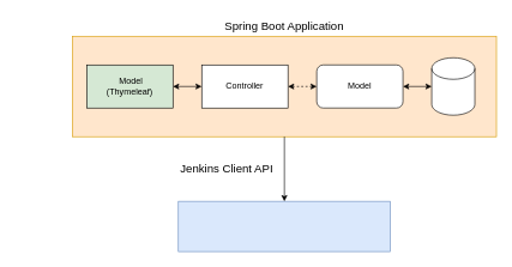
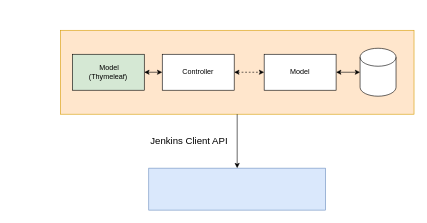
- <mxCell id="10" value="&lt;font style=&quot;font-size: 16px&quot;&gt;Spring Boot Application&lt;/font&gt;" style="text;html=1;strokeColor=none;fillColor=none;align=center;verticalAlign=middle;whiteSpace=wrap;rounded=0;" vertex="1" parent="1"><mxGeometry x="100" y="20" width="590" height="30" as="geometry" /></mxCell>
- <mxCell id="4" value="Controller" style="rounded=0;whiteSpace=wrap;html=1;" vertex="1" parent="1"><mxGeometry x="280" y="90" width="120" height="60" as="geometry" /></mxCell>
+ <mxCell id="4" value="Controller" style="rounded=0;whiteSpace=wrap;html=1;" vertex="1" parent="1"><mxGeometry x="270" y="90" width="120" height="60" as="geometry" /></mxCell>
- <mxCell id="5" value="Model" style="whiteSpace=wrap;html=1;rounded=1;" vertex="1" parent="1"><mxGeometry x="440" y="90" width="120" height="60" as="geometry" /></mxCell>
+ <mxCell id="5" value="Model" style="rounded=0;whiteSpace=wrap;html=1;" vertex="1" parent="1"><mxGeometry x="440" y="90" width="120" height="60" as="geometry" /></mxCell>
